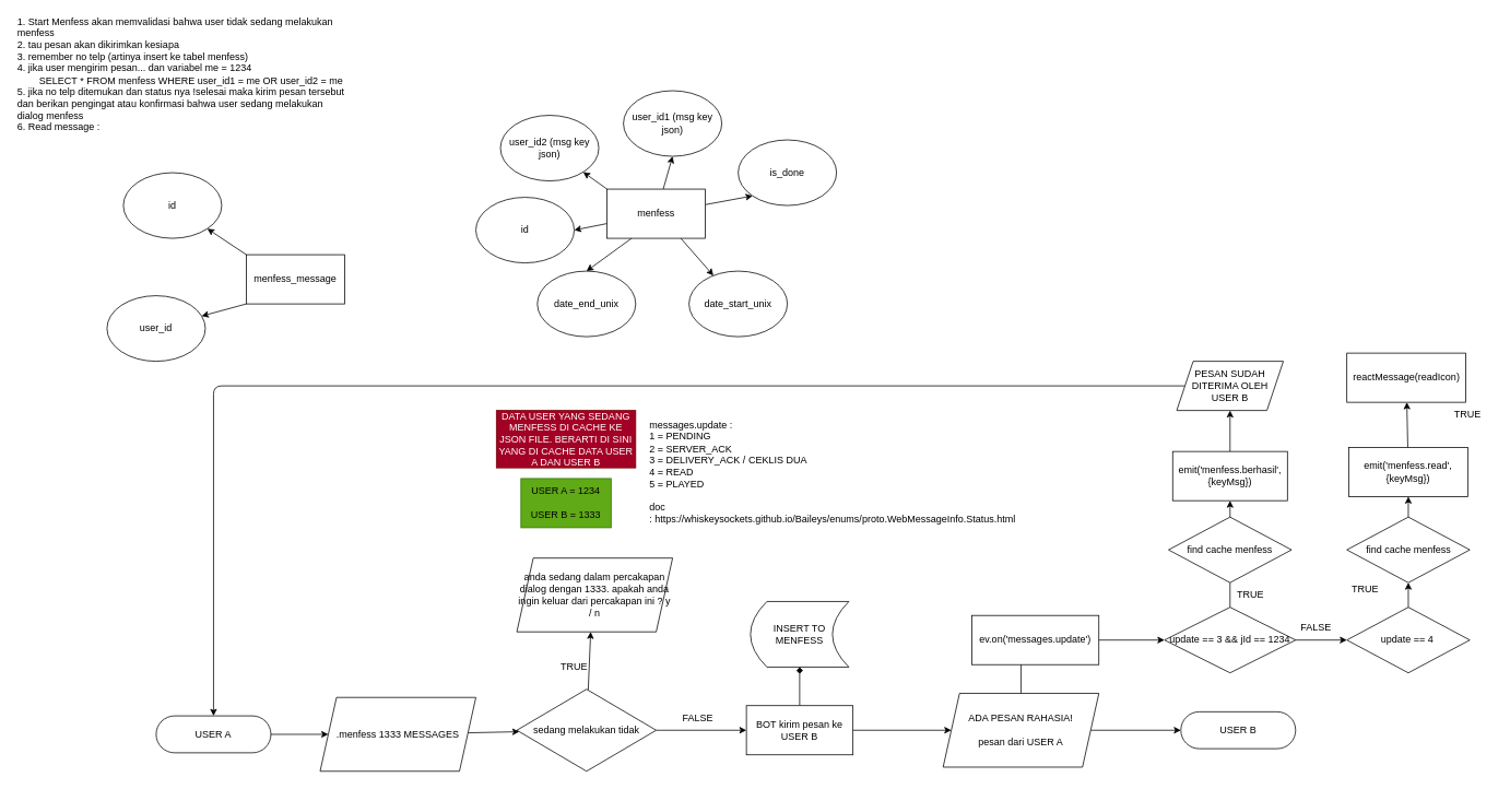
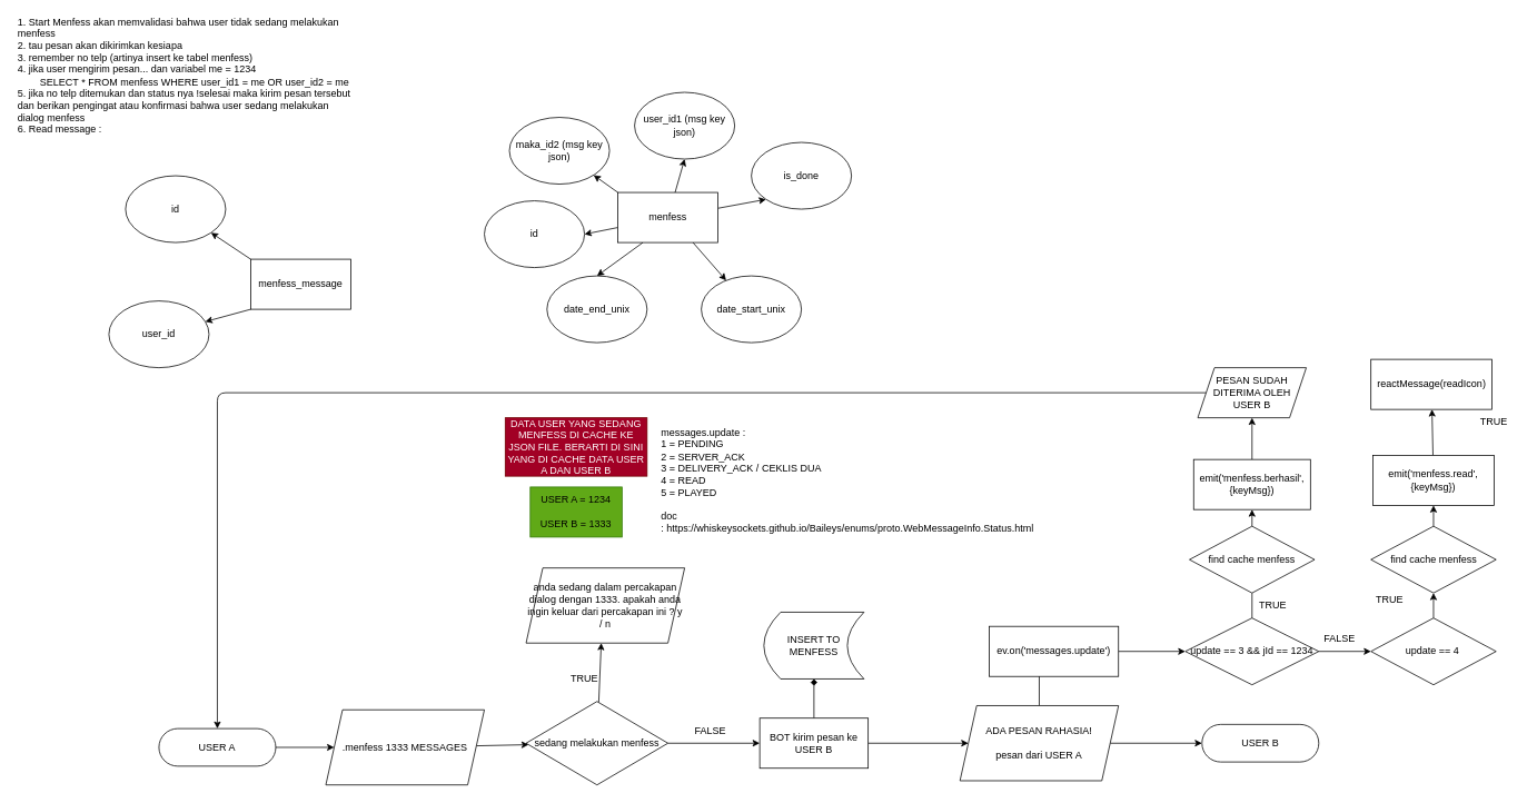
- <mxCell id="12" value="user_id2 (msg key json)" style="ellipse;whiteSpace=wrap;html=1;" parent="1" vertex="1"><mxGeometry x="610" y="140" width="120" height="80" as="geometry" /></mxCell>
+ <mxCell id="12" value="maka_id2 (msg key json)" style="ellipse;whiteSpace=wrap;html=1;" parent="1" vertex="1"><mxGeometry x="610" y="140" width="120" height="80" as="geometry" /></mxCell>
- <mxCell id="30" value="sedang melakukan tidak" style="rhombus;whiteSpace=wrap;html=1;" parent="1" vertex="1"><mxGeometry x="630" y="840" width="170" height="100" as="geometry" /></mxCell>
+ <mxCell id="30" value="sedang melakukan menfess" style="rhombus;whiteSpace=wrap;html=1;" parent="1" vertex="1"><mxGeometry x="630" y="840" width="170" height="100" as="geometry" /></mxCell>
